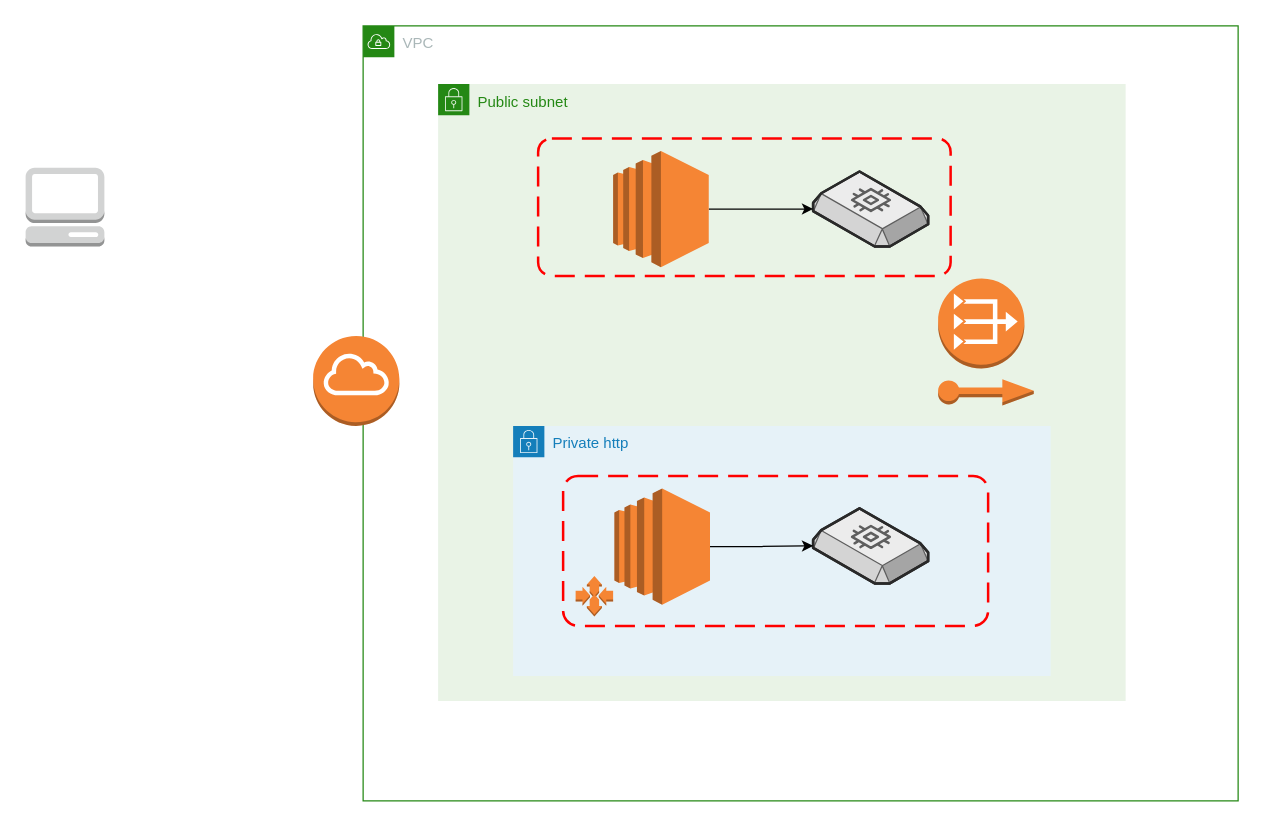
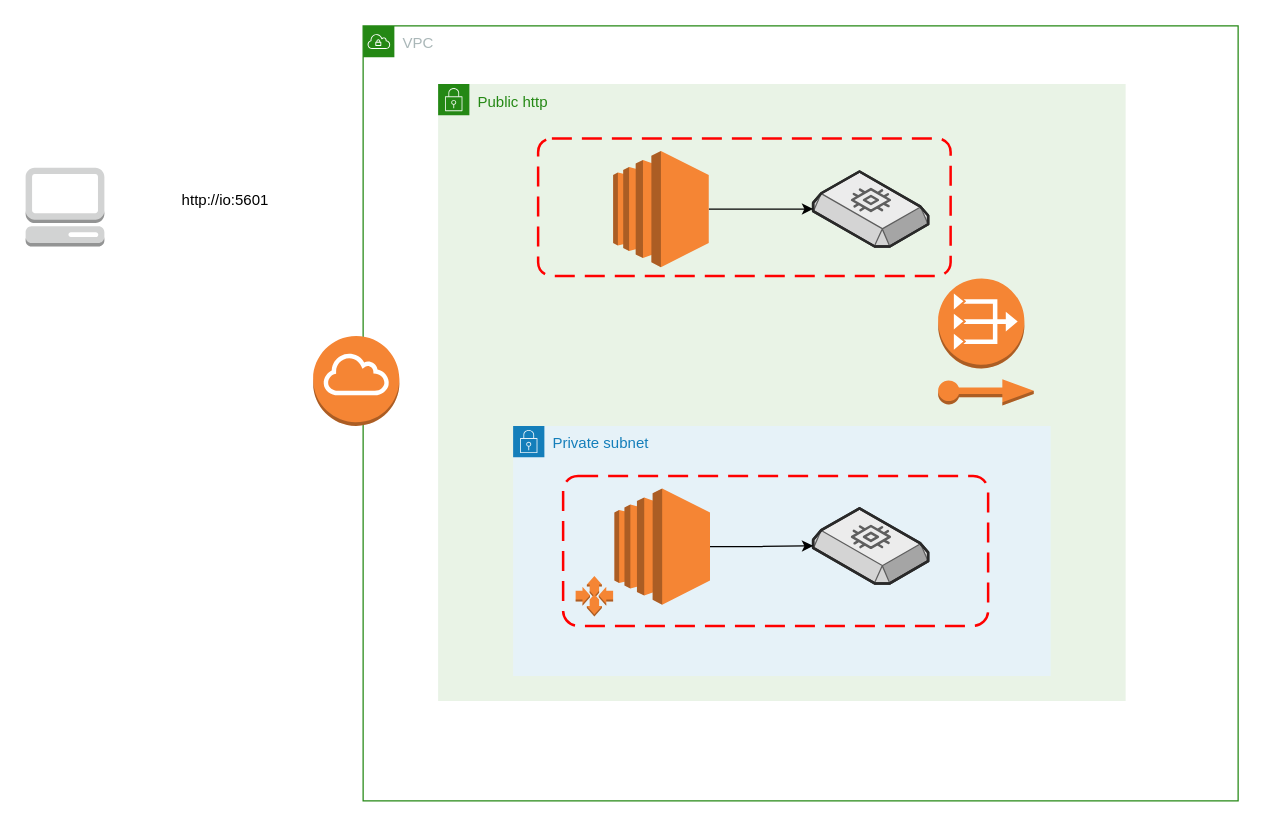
- <mxCell id="2" value="Public subnet" style="points=[[0,0],[0.25,0],[0.5,0],[0.75,0],[1,0],[1,0.25],[1,0.5],[1,0.75],[1,1],[0.75,1],[0.5,1],[0.25,1],[0,1],[0,0.75],[0,0.5],[0,0.25]];outlineConnect=0;gradientColor=none;html=1;whiteSpace=wrap;fontSize=12;fontStyle=0;shape=mxgraph.aws4.group;grIcon=mxgraph.aws4.group_security_group;grStroke=0;strokeColor=#248814;fillColor=#E9F3E6;verticalAlign=top;align=left;spacingLeft=30;fontColor=#248814;dashed=0;" vertex="1" parent="1"><mxGeometry x="350" y="66.5" width="550" height="493.5" as="geometry" /></mxCell>
+ <mxCell id="2" value="Public http" style="points=[[0,0],[0.25,0],[0.5,0],[0.75,0],[1,0],[1,0.25],[1,0.5],[1,0.75],[1,1],[0.75,1],[0.5,1],[0.25,1],[0,1],[0,0.75],[0,0.5],[0,0.25]];outlineConnect=0;gradientColor=none;html=1;whiteSpace=wrap;fontSize=12;fontStyle=0;shape=mxgraph.aws4.group;grIcon=mxgraph.aws4.group_security_group;grStroke=0;strokeColor=#248814;fillColor=#E9F3E6;verticalAlign=top;align=left;spacingLeft=30;fontColor=#248814;dashed=0;" vertex="1" parent="1"><mxGeometry x="350" y="66.5" width="550" height="493.5" as="geometry" /></mxCell>
+ <mxCell id="18" value="http://io:5601" style="text;html=1;strokeColor=none;fillColor=none;align=center;verticalAlign=middle;whiteSpace=wrap;rounded=0;" vertex="1" parent="1"><mxGeometry x="120" y="150" width="120" height="20" as="geometry" /></mxCell>
- <mxCell id="3" value="Private http" style="points=[[0,0],[0.25,0],[0.5,0],[0.75,0],[1,0],[1,0.25],[1,0.5],[1,0.75],[1,1],[0.75,1],[0.5,1],[0.25,1],[0,1],[0,0.75],[0,0.5],[0,0.25]];outlineConnect=0;gradientColor=none;html=1;whiteSpace=wrap;fontSize=12;fontStyle=0;shape=mxgraph.aws4.group;grIcon=mxgraph.aws4.group_security_group;grStroke=0;strokeColor=#147EBA;fillColor=#E6F2F8;verticalAlign=top;align=left;spacingLeft=30;fontColor=#147EBA;dashed=0;" vertex="1" parent="1"><mxGeometry x="410" y="340" width="430" height="200" as="geometry" /></mxCell>
+ <mxCell id="3" value="Private subnet" style="points=[[0,0],[0.25,0],[0.5,0],[0.75,0],[1,0],[1,0.25],[1,0.5],[1,0.75],[1,1],[0.75,1],[0.5,1],[0.25,1],[0,1],[0,0.75],[0,0.5],[0,0.25]];outlineConnect=0;gradientColor=none;html=1;whiteSpace=wrap;fontSize=12;fontStyle=0;shape=mxgraph.aws4.group;grIcon=mxgraph.aws4.group_security_group;grStroke=0;strokeColor=#147EBA;fillColor=#E6F2F8;verticalAlign=top;align=left;spacingLeft=30;fontColor=#147EBA;dashed=0;" vertex="1" parent="1"><mxGeometry x="410" y="340" width="430" height="200" as="geometry" /></mxCell>
